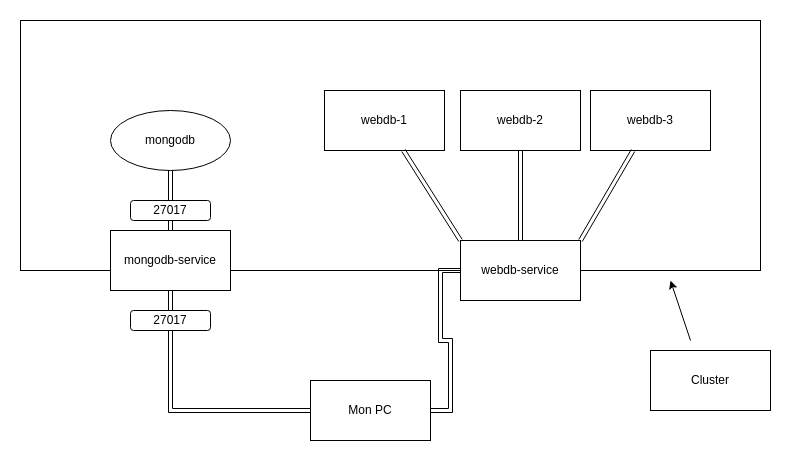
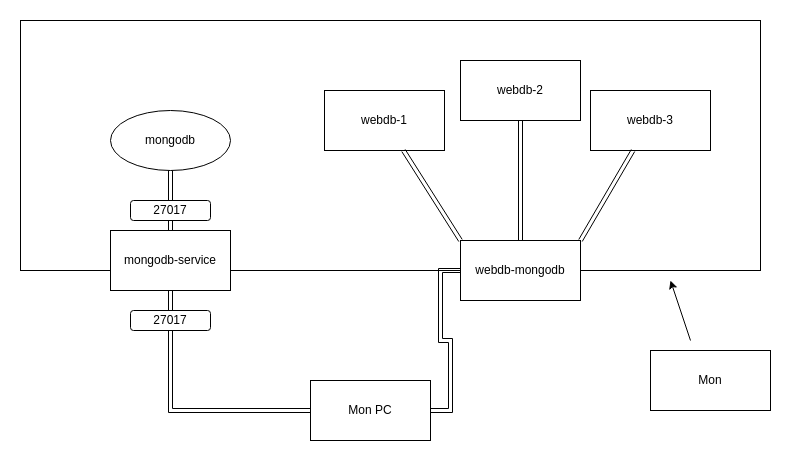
- <mxCell id="4" value="webdb-2" style="rounded=0;whiteSpace=wrap;html=1;" parent="1" vertex="1"><mxGeometry x="460" y="90" width="120" height="60" as="geometry" /></mxCell>
+ <mxCell id="4" value="webdb-2" style="rounded=0;whiteSpace=wrap;html=1;" parent="1" vertex="1"><mxGeometry x="460" y="60" width="120" height="60" as="geometry" /></mxCell>
- <mxCell id="10" value="webdb-service" style="rounded=0;whiteSpace=wrap;html=1;" parent="1" vertex="1"><mxGeometry x="460" y="240" width="120" height="60" as="geometry" /></mxCell>
+ <mxCell id="10" value="webdb-mongodb" style="rounded=0;whiteSpace=wrap;html=1;" parent="1" vertex="1"><mxGeometry x="460" y="240" width="120" height="60" as="geometry" /></mxCell>
- <mxCell id="13" value="&lt;div&gt;Cluster&lt;/div&gt;" style="rounded=0;whiteSpace=wrap;html=1;" parent="1" vertex="1"><mxGeometry x="650" y="350" width="120" height="60" as="geometry" /></mxCell>
+ <mxCell id="13" value="&lt;div&gt;Mon&lt;/div&gt;" style="rounded=0;whiteSpace=wrap;html=1;" parent="1" vertex="1"><mxGeometry x="650" y="350" width="120" height="60" as="geometry" /></mxCell>
